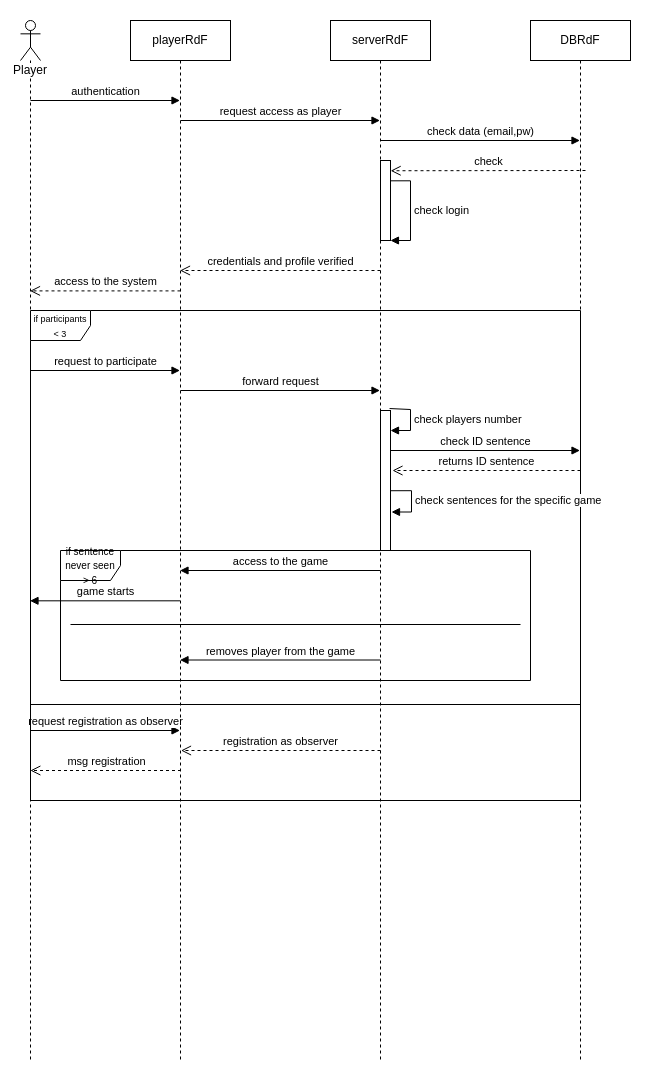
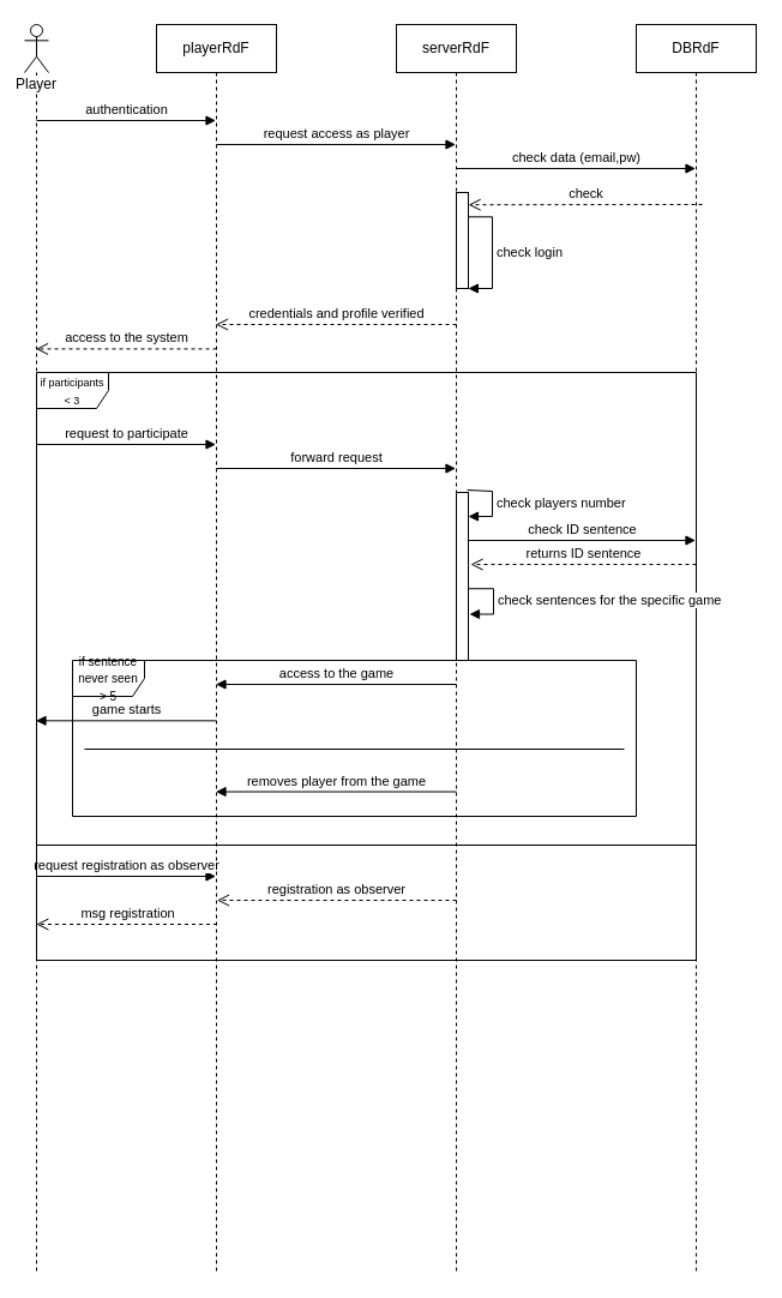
- <mxCell id="26" value="&lt;font style=&quot;font-size: 10px&quot;&gt;if sentence never seen &amp;gt; 6&lt;/font&gt;" style="shape=umlFrame;whiteSpace=wrap;html=1;" vertex="1" parent="1"><mxGeometry x="60" y="550" width="470" height="130" as="geometry" /></mxCell>
+ <mxCell id="26" value="&lt;font style=&quot;font-size: 10px&quot;&gt;if sentence never seen &amp;gt; 5&lt;/font&gt;" style="shape=umlFrame;whiteSpace=wrap;html=1;" vertex="1" parent="1"><mxGeometry x="60" y="550" width="470" height="130" as="geometry" /></mxCell>
